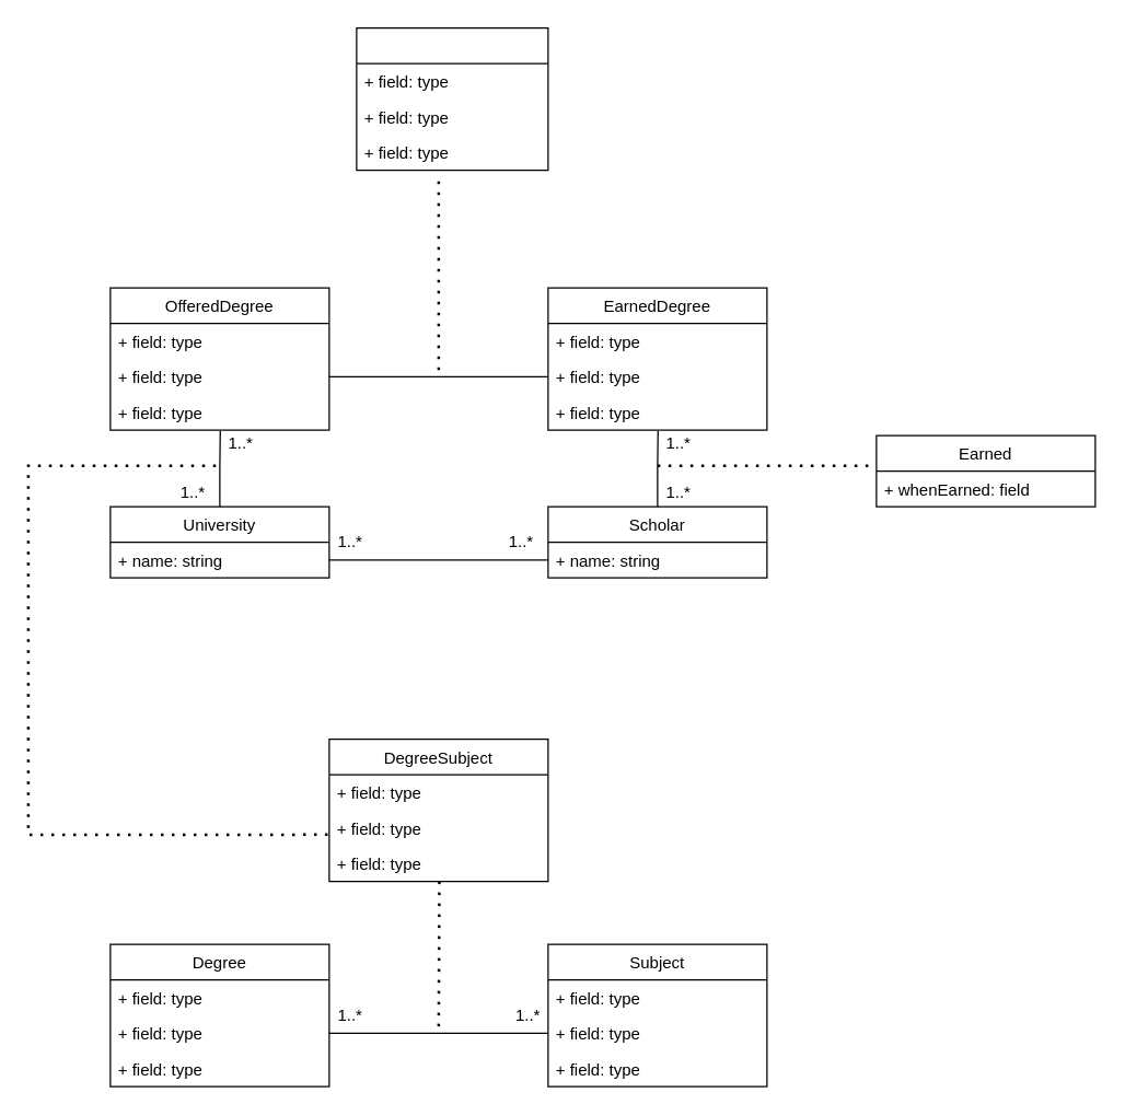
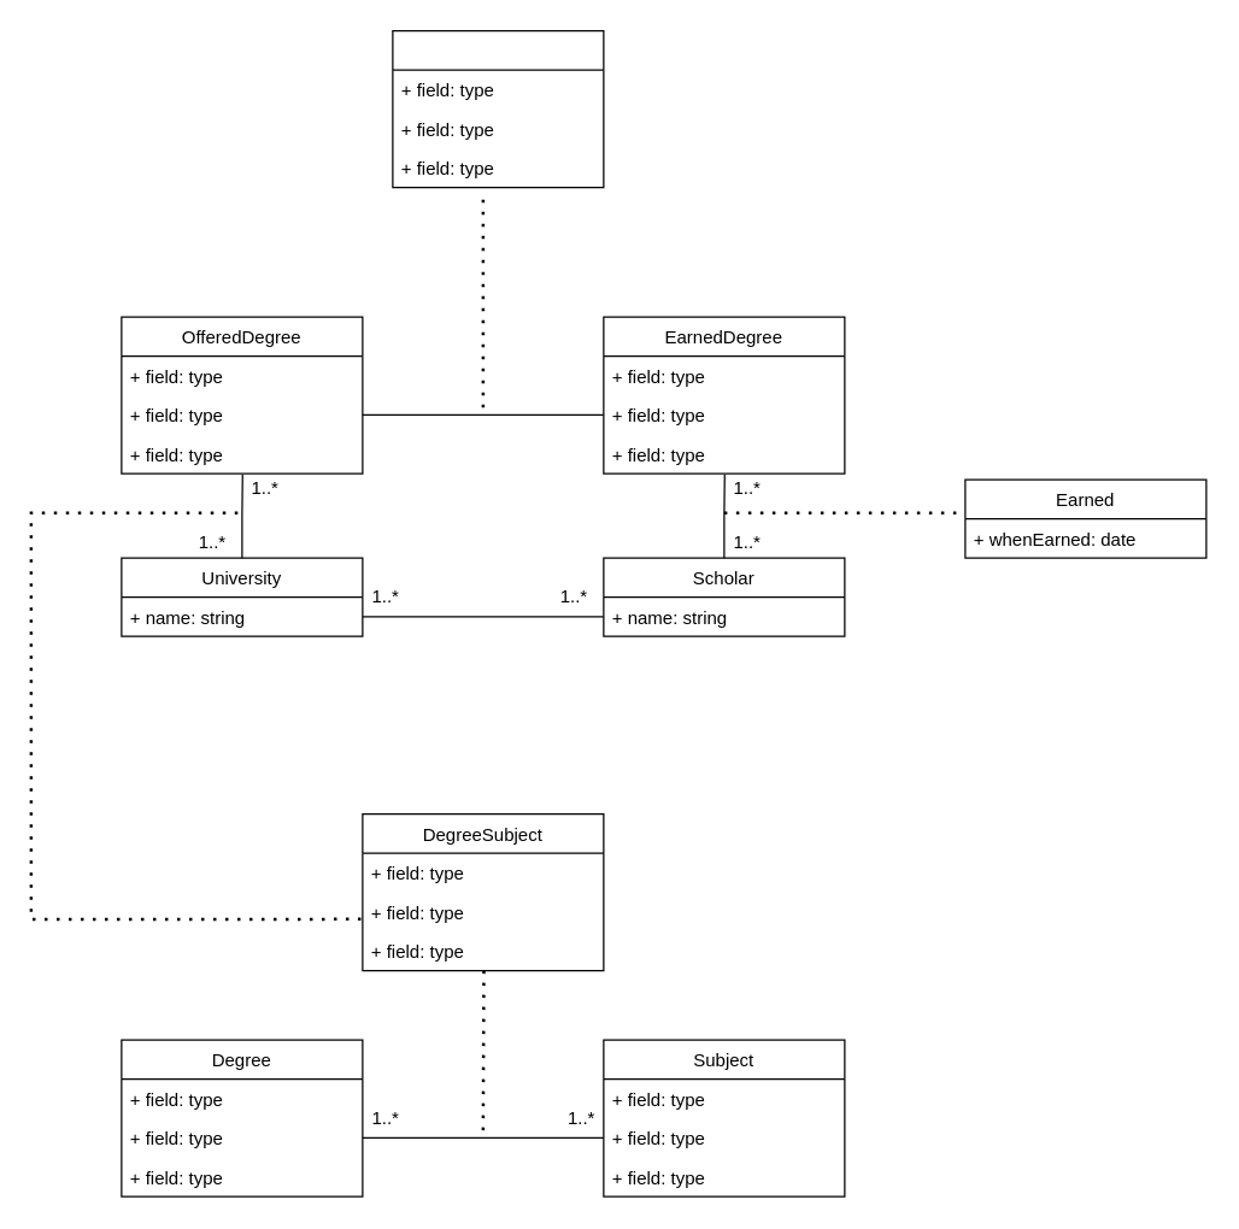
- <mxCell id="46" value="+ whenEarned: field" style="text;strokeColor=none;fillColor=none;align=left;verticalAlign=top;spacingLeft=4;spacingRight=4;overflow=hidden;rotatable=0;points=[[0,0.5],[1,0.5]];portConstraint=eastwest;" vertex="1" parent="45"><mxGeometry y="26" width="160" height="26" as="geometry" /></mxCell>
+ <mxCell id="46" value="+ whenEarned: date" style="text;strokeColor=none;fillColor=none;align=left;verticalAlign=top;spacingLeft=4;spacingRight=4;overflow=hidden;rotatable=0;points=[[0,0.5],[1,0.5]];portConstraint=eastwest;" vertex="1" parent="45"><mxGeometry y="26" width="160" height="26" as="geometry" /></mxCell>
